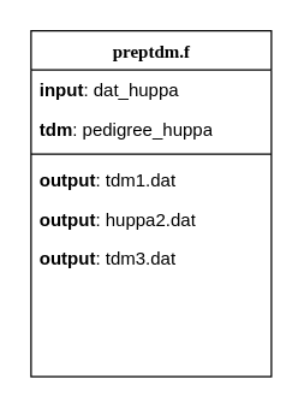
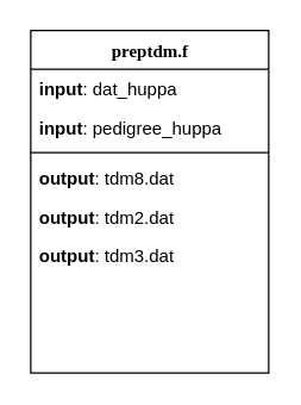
- <mxCell id="4" value="&lt;b&gt;tdm&lt;/b&gt;: pedigree_huppa" style="text;html=1;strokeColor=none;fillColor=none;align=left;verticalAlign=top;spacingLeft=4;spacingRight=4;whiteSpace=wrap;overflow=hidden;rotatable=0;points=[[0,0.5],[1,0.5]];portConstraint=eastwest;" vertex="1" parent="2"><mxGeometry y="52" width="160" height="26" as="geometry" /></mxCell>
+ <mxCell id="4" value="&lt;b&gt;input&lt;/b&gt;: pedigree_huppa" style="text;html=1;strokeColor=none;fillColor=none;align=left;verticalAlign=top;spacingLeft=4;spacingRight=4;whiteSpace=wrap;overflow=hidden;rotatable=0;points=[[0,0.5],[1,0.5]];portConstraint=eastwest;" vertex="1" parent="2"><mxGeometry y="52" width="160" height="26" as="geometry" /></mxCell>
- <mxCell id="6" value="&lt;b&gt;output&lt;/b&gt;: tdm1.dat" style="text;html=1;strokeColor=none;fillColor=none;align=left;verticalAlign=top;spacingLeft=4;spacingRight=4;whiteSpace=wrap;overflow=hidden;rotatable=0;points=[[0,0.5],[1,0.5]];portConstraint=eastwest;" vertex="1" parent="2"><mxGeometry y="86" width="160" height="26" as="geometry" /></mxCell>
+ <mxCell id="6" value="&lt;b&gt;output&lt;/b&gt;: tdm8.dat" style="text;html=1;strokeColor=none;fillColor=none;align=left;verticalAlign=top;spacingLeft=4;spacingRight=4;whiteSpace=wrap;overflow=hidden;rotatable=0;points=[[0,0.5],[1,0.5]];portConstraint=eastwest;" vertex="1" parent="2"><mxGeometry y="86" width="160" height="26" as="geometry" /></mxCell>
- <mxCell id="7" value="&lt;b&gt;output&lt;/b&gt;: huppa2.dat" style="text;html=1;strokeColor=none;fillColor=none;align=left;verticalAlign=top;spacingLeft=4;spacingRight=4;whiteSpace=wrap;overflow=hidden;rotatable=0;points=[[0,0.5],[1,0.5]];portConstraint=eastwest;" vertex="1" parent="2"><mxGeometry y="112" width="160" height="26" as="geometry" /></mxCell>
+ <mxCell id="7" value="&lt;b&gt;output&lt;/b&gt;: tdm2.dat" style="text;html=1;strokeColor=none;fillColor=none;align=left;verticalAlign=top;spacingLeft=4;spacingRight=4;whiteSpace=wrap;overflow=hidden;rotatable=0;points=[[0,0.5],[1,0.5]];portConstraint=eastwest;" vertex="1" parent="2"><mxGeometry y="112" width="160" height="26" as="geometry" /></mxCell>
